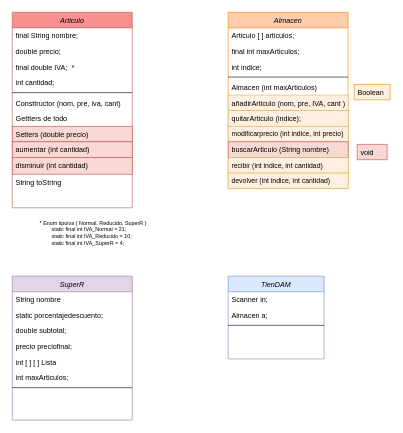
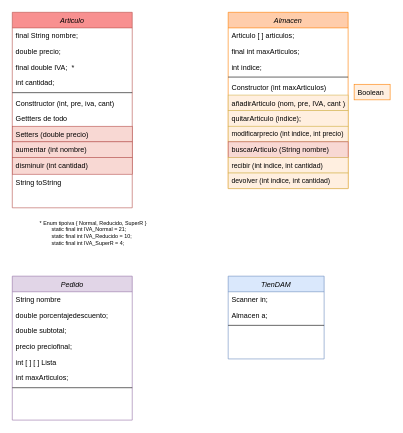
- <mxCell id="23" value="Almacen (int maxArticulos)" style="text;align=left;verticalAlign=top;spacingLeft=4;spacingRight=4;overflow=hidden;rotatable=0;points=[[0,0.5],[1,0.5]];portConstraint=eastwest;rounded=0;shadow=0;html=0;" parent="18" vertex="1"><mxGeometry y="112" width="200" height="26" as="geometry" /></mxCell>
+ <mxCell id="23" value="Constructor (int maxArticulos)" style="text;align=left;verticalAlign=top;spacingLeft=4;spacingRight=4;overflow=hidden;rotatable=0;points=[[0,0.5],[1,0.5]];portConstraint=eastwest;rounded=0;shadow=0;html=0;" parent="18" vertex="1"><mxGeometry y="112" width="200" height="26" as="geometry" /></mxCell>
- <mxCell id="8" value="Consttructor (nom, pre, iva, cant)" style="text;align=left;verticalAlign=top;spacingLeft=4;spacingRight=4;overflow=hidden;rotatable=0;points=[[0,0.5],[1,0.5]];portConstraint=eastwest;rounded=0;shadow=0;html=0;" parent="2" vertex="1"><mxGeometry y="138" width="200" height="26" as="geometry" /></mxCell>
+ <mxCell id="8" value="Consttructor (int, pre, iva, cant)" style="text;align=left;verticalAlign=top;spacingLeft=4;spacingRight=4;overflow=hidden;rotatable=0;points=[[0,0.5],[1,0.5]];portConstraint=eastwest;rounded=0;shadow=0;html=0;" parent="2" vertex="1"><mxGeometry y="138" width="200" height="26" as="geometry" /></mxCell>
- <mxCell id="11" value="aumentar (int cantidad)" style="text;align=left;verticalAlign=top;spacingLeft=4;spacingRight=4;overflow=hidden;rotatable=0;points=[[0,0.5],[1,0.5]];portConstraint=eastwest;rounded=0;shadow=0;html=0;fillColor=#F8D8D3;strokeColor=#b85450;" parent="2" vertex="1"><mxGeometry y="216" width="200" height="26" as="geometry" /></mxCell>
+ <mxCell id="11" value="aumentar (int nombre)" style="text;align=left;verticalAlign=top;spacingLeft=4;spacingRight=4;overflow=hidden;rotatable=0;points=[[0,0.5],[1,0.5]];portConstraint=eastwest;rounded=0;shadow=0;html=0;fillColor=#F8D8D3;strokeColor=#b85450;" parent="2" vertex="1"><mxGeometry y="216" width="200" height="26" as="geometry" /></mxCell>
- <mxCell id="40" value="void" style="text;align=left;verticalAlign=top;spacingLeft=4;spacingRight=4;overflow=hidden;rotatable=0;points=[[0,0.5],[1,0.5]];portConstraint=eastwest;rounded=0;shadow=0;html=0;fillColor=#F8D8D3;strokeColor=#b85450;" parent="1" vertex="1"><mxGeometry x="595" y="240" width="50" height="26" as="geometry" /></mxCell>
- <mxCell id="30" value="SuperR" style="swimlane;fontStyle=2;align=center;verticalAlign=top;childLayout=stackLayout;horizontal=1;startSize=26;horizontalStack=0;resizeParent=1;resizeLast=0;collapsible=1;marginBottom=0;rounded=0;shadow=0;strokeWidth=1;fillColor=#e1d5e7;strokeColor=#9673a6;" parent="1" vertex="1"><mxGeometry x="20" y="460" width="200" height="240" as="geometry"><mxRectangle x="230" y="140" width="160" height="26" as="alternateBounds" /></mxGeometry></mxCell>
+ <mxCell id="30" value="Pedido" style="swimlane;fontStyle=2;align=center;verticalAlign=top;childLayout=stackLayout;horizontal=1;startSize=26;horizontalStack=0;resizeParent=1;resizeLast=0;collapsible=1;marginBottom=0;rounded=0;shadow=0;strokeWidth=1;fillColor=#e1d5e7;strokeColor=#9673a6;" parent="1" vertex="1"><mxGeometry x="20" y="460" width="200" height="240" as="geometry"><mxRectangle x="230" y="140" width="160" height="26" as="alternateBounds" /></mxGeometry></mxCell>
- <mxCell id="32" value="static porcentajedescuento;" style="text;align=left;verticalAlign=top;spacingLeft=4;spacingRight=4;overflow=hidden;rotatable=0;points=[[0,0.5],[1,0.5]];portConstraint=eastwest;" parent="30" vertex="1"><mxGeometry y="52" width="200" height="26" as="geometry" /></mxCell>
+ <mxCell id="32" value="double porcentajedescuento;" style="text;align=left;verticalAlign=top;spacingLeft=4;spacingRight=4;overflow=hidden;rotatable=0;points=[[0,0.5],[1,0.5]];portConstraint=eastwest;" parent="30" vertex="1"><mxGeometry y="52" width="200" height="26" as="geometry" /></mxCell>
